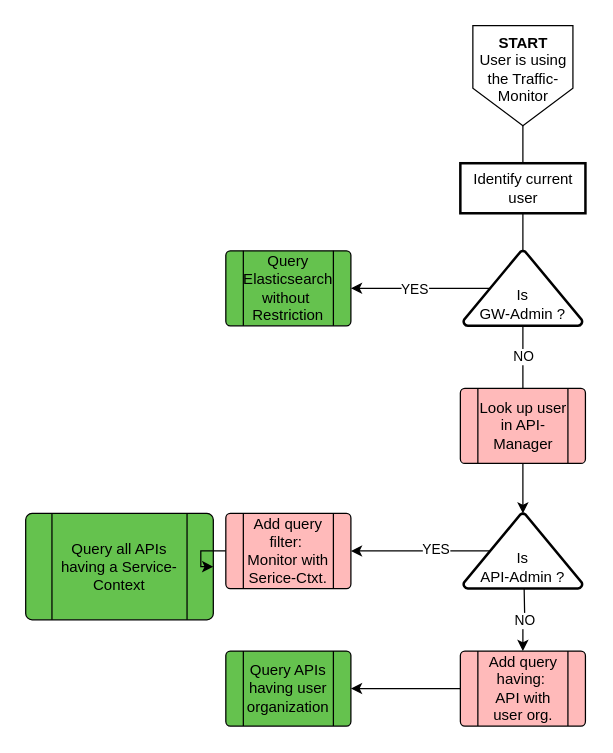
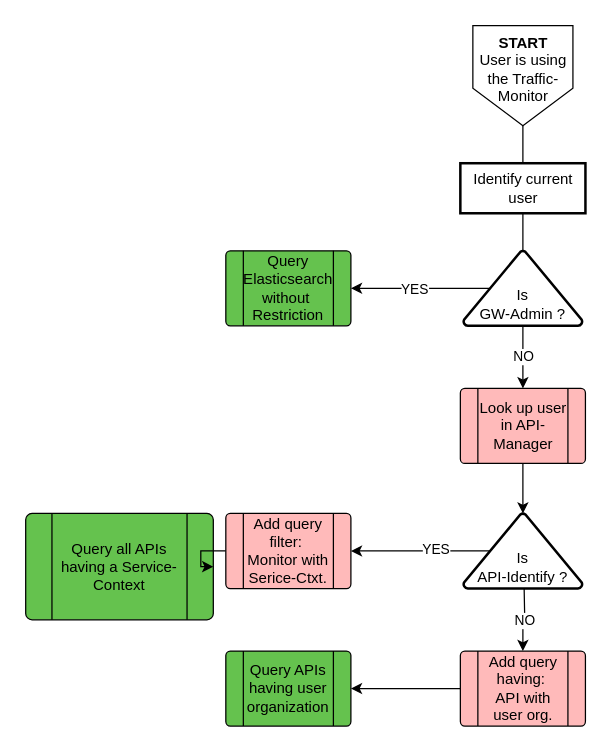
- <mxCell id="3" value="NO" style="edgeStyle=orthogonalEdgeStyle;rounded=0;orthogonalLoop=1;jettySize=auto;html=1;entryX=0.5;entryY=0;entryDx=0;entryDy=0;endArrow=none;" edge="1" parent="1" source="6" target="12"><mxGeometry relative="1" as="geometry" /></mxCell>
+ <mxCell id="3" value="NO" style="edgeStyle=orthogonalEdgeStyle;rounded=0;orthogonalLoop=1;jettySize=auto;html=1;entryX=0.5;entryY=0;entryDx=0;entryDy=0;" edge="1" parent="1" source="6" target="12"><mxGeometry relative="1" as="geometry" /></mxCell>
- <mxCell id="16" value="Is&lt;br&gt;API-Admin ?" style="strokeWidth=2;html=1;shape=mxgraph.flowchart.extract_or_measurement;whiteSpace=wrap;verticalAlign=bottom;" vertex="1" parent="1"><mxGeometry x="370" y="410" width="95" height="60" as="geometry" /></mxCell>
+ <mxCell id="16" value="Is&lt;br&gt;API-Identify ?" style="strokeWidth=2;html=1;shape=mxgraph.flowchart.extract_or_measurement;whiteSpace=wrap;verticalAlign=bottom;" vertex="1" parent="1"><mxGeometry x="370" y="410" width="95" height="60" as="geometry" /></mxCell>
